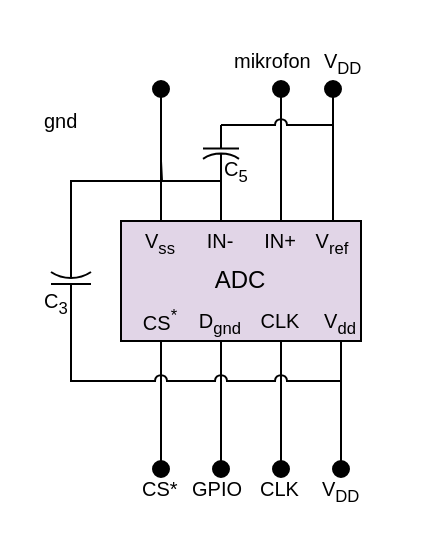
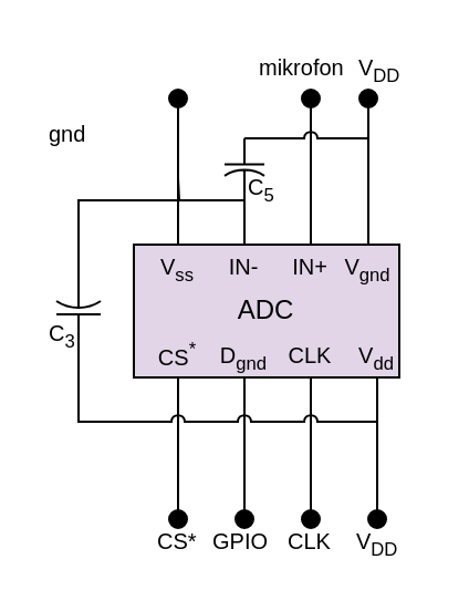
- <mxCell id="4" value="&lt;font style=&quot;font-size: 10px&quot;&gt;V&lt;sub&gt;ref&lt;/sub&gt;&lt;/font&gt;" style="text;html=1;strokeColor=none;fillColor=none;align=center;verticalAlign=middle;whiteSpace=wrap;rounded=0;" vertex="1" parent="2"><mxGeometry x="86" width="40" height="20" as="geometry" /></mxCell>
+ <mxCell id="4" value="&lt;font style=&quot;font-size: 10px&quot;&gt;V&lt;sub&gt;gnd&lt;/sub&gt;&lt;/font&gt;" style="text;html=1;strokeColor=none;fillColor=none;align=center;verticalAlign=middle;whiteSpace=wrap;rounded=0;" vertex="1" parent="2"><mxGeometry x="86" width="40" height="20" as="geometry" /></mxCell>
